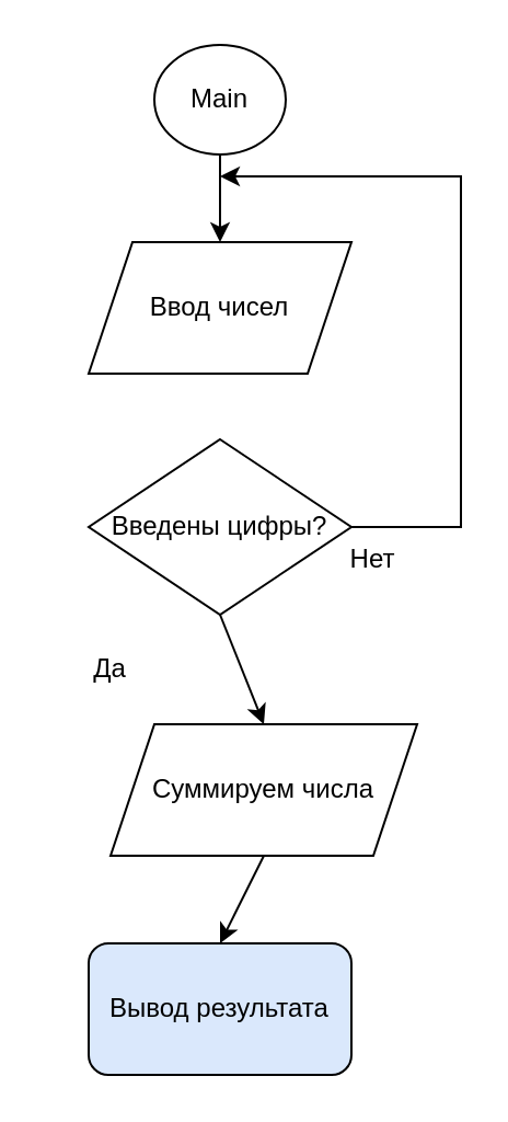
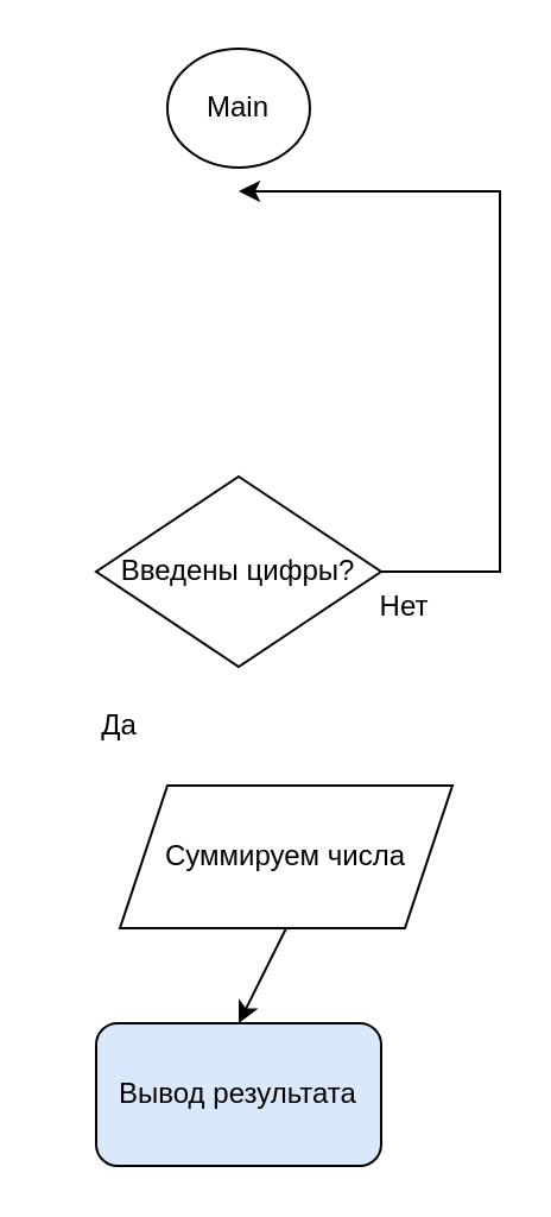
- <mxCell id="4" value="" style="endArrow=classic;html=1;rounded=0;exitX=0.5;exitY=1;exitDx=0;exitDy=0;entryX=0.5;entryY=0;entryDx=0;entryDy=0;" edge="1" parent="1" source="2" target="3"><mxGeometry width="50" height="50" relative="1" as="geometry"><mxPoint x="90" y="270" as="sourcePoint" /><mxPoint x="140" y="220" as="targetPoint" /></mxGeometry></mxCell>
- <mxCell id="3" value="Ввод чисел" style="shape=parallelogram;perimeter=parallelogramPerimeter;whiteSpace=wrap;html=1;fixedSize=1;" vertex="1" parent="1"><mxGeometry x="40" y="110" width="120" height="60" as="geometry" /></mxCell>
- <mxCell id="8" value="" style="endArrow=classic;html=1;rounded=0;entryX=0.5;entryY=0;entryDx=0;entryDy=0;exitX=0.5;exitY=1;exitDx=0;exitDy=0;" edge="1" parent="1" source="5" target="10"><mxGeometry width="50" height="50" relative="1" as="geometry"><mxPoint x="100" y="330" as="sourcePoint" /><mxPoint x="100" y="380" as="targetPoint" /></mxGeometry></mxCell>
